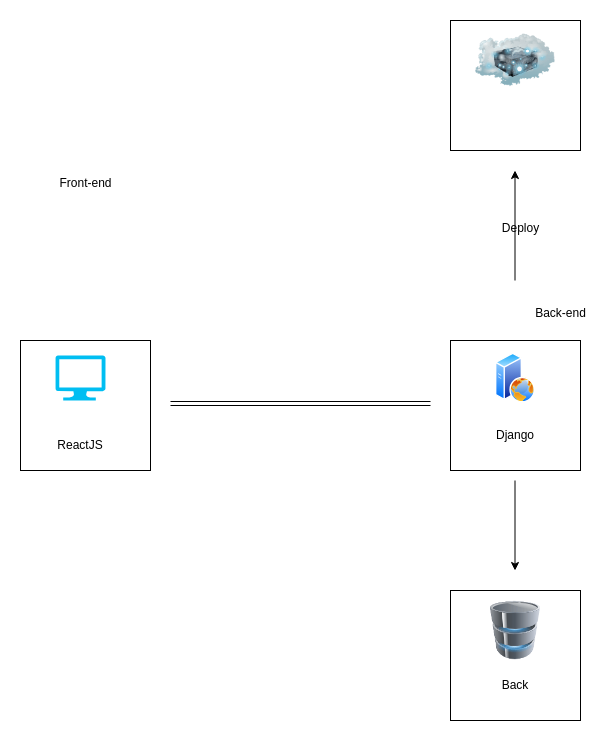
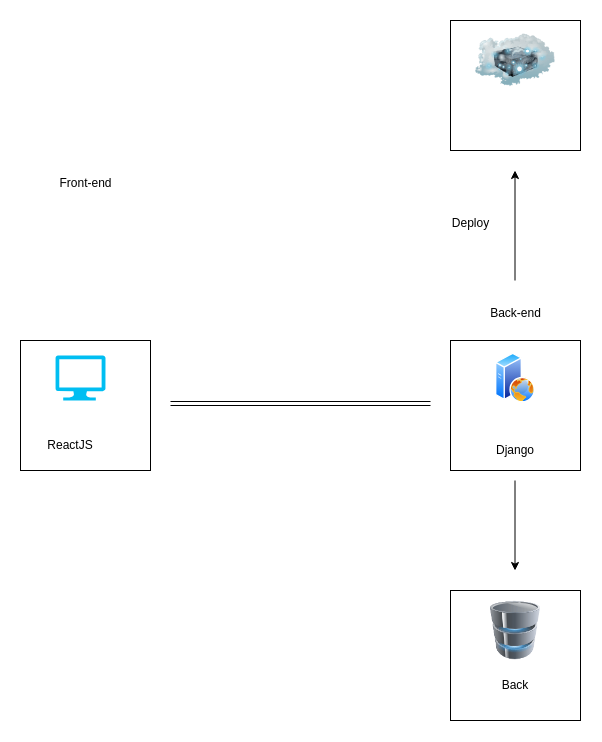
- <mxCell id="14" value="Deploy" style="text;html=1;align=center;verticalAlign=middle;resizable=0;points=[];autosize=1;strokeColor=none;fillColor=none;" vertex="1" parent="1"><mxGeometry x="490" y="213" width="60" height="30" as="geometry" /></mxCell>
+ <mxCell id="14" value="Deploy" style="text;html=1;align=center;verticalAlign=middle;resizable=0;points=[];autosize=1;strokeColor=none;fillColor=none;" vertex="1" parent="1"><mxGeometry x="440" y="208" width="60" height="30" as="geometry" /></mxCell>
- <mxCell id="8" value="Back-end" style="text;html=1;align=center;verticalAlign=middle;resizable=0;points=[];autosize=1;strokeColor=none;fillColor=none;" vertex="1" parent="1"><mxGeometry x="525" y="298" width="70" height="30" as="geometry" /></mxCell>
+ <mxCell id="8" value="Back-end" style="text;html=1;align=center;verticalAlign=middle;resizable=0;points=[];autosize=1;strokeColor=none;fillColor=none;" vertex="1" parent="1"><mxGeometry x="480" y="298" width="70" height="30" as="geometry" /></mxCell>
- <mxCell id="10" value="Django" style="text;html=1;strokeColor=none;fillColor=none;align=center;verticalAlign=middle;whiteSpace=wrap;rounded=0;" vertex="1" parent="1"><mxGeometry x="485" y="420" width="60" height="30" as="geometry" /></mxCell>
+ <mxCell id="10" value="Django" style="text;html=1;strokeColor=none;fillColor=none;align=center;verticalAlign=middle;whiteSpace=wrap;rounded=0;" vertex="1" parent="1"><mxGeometry x="485" y="435" width="60" height="30" as="geometry" /></mxCell>
- <mxCell id="9" value="ReactJS" style="text;html=1;strokeColor=none;fillColor=none;align=center;verticalAlign=middle;whiteSpace=wrap;rounded=0;" vertex="1" parent="1"><mxGeometry x="50" y="430" width="60" height="30" as="geometry" /></mxCell>
+ <mxCell id="9" value="ReactJS" style="text;html=1;strokeColor=none;fillColor=none;align=center;verticalAlign=middle;whiteSpace=wrap;rounded=0;" vertex="1" parent="1"><mxGeometry x="40" y="430" width="60" height="30" as="geometry" /></mxCell>
